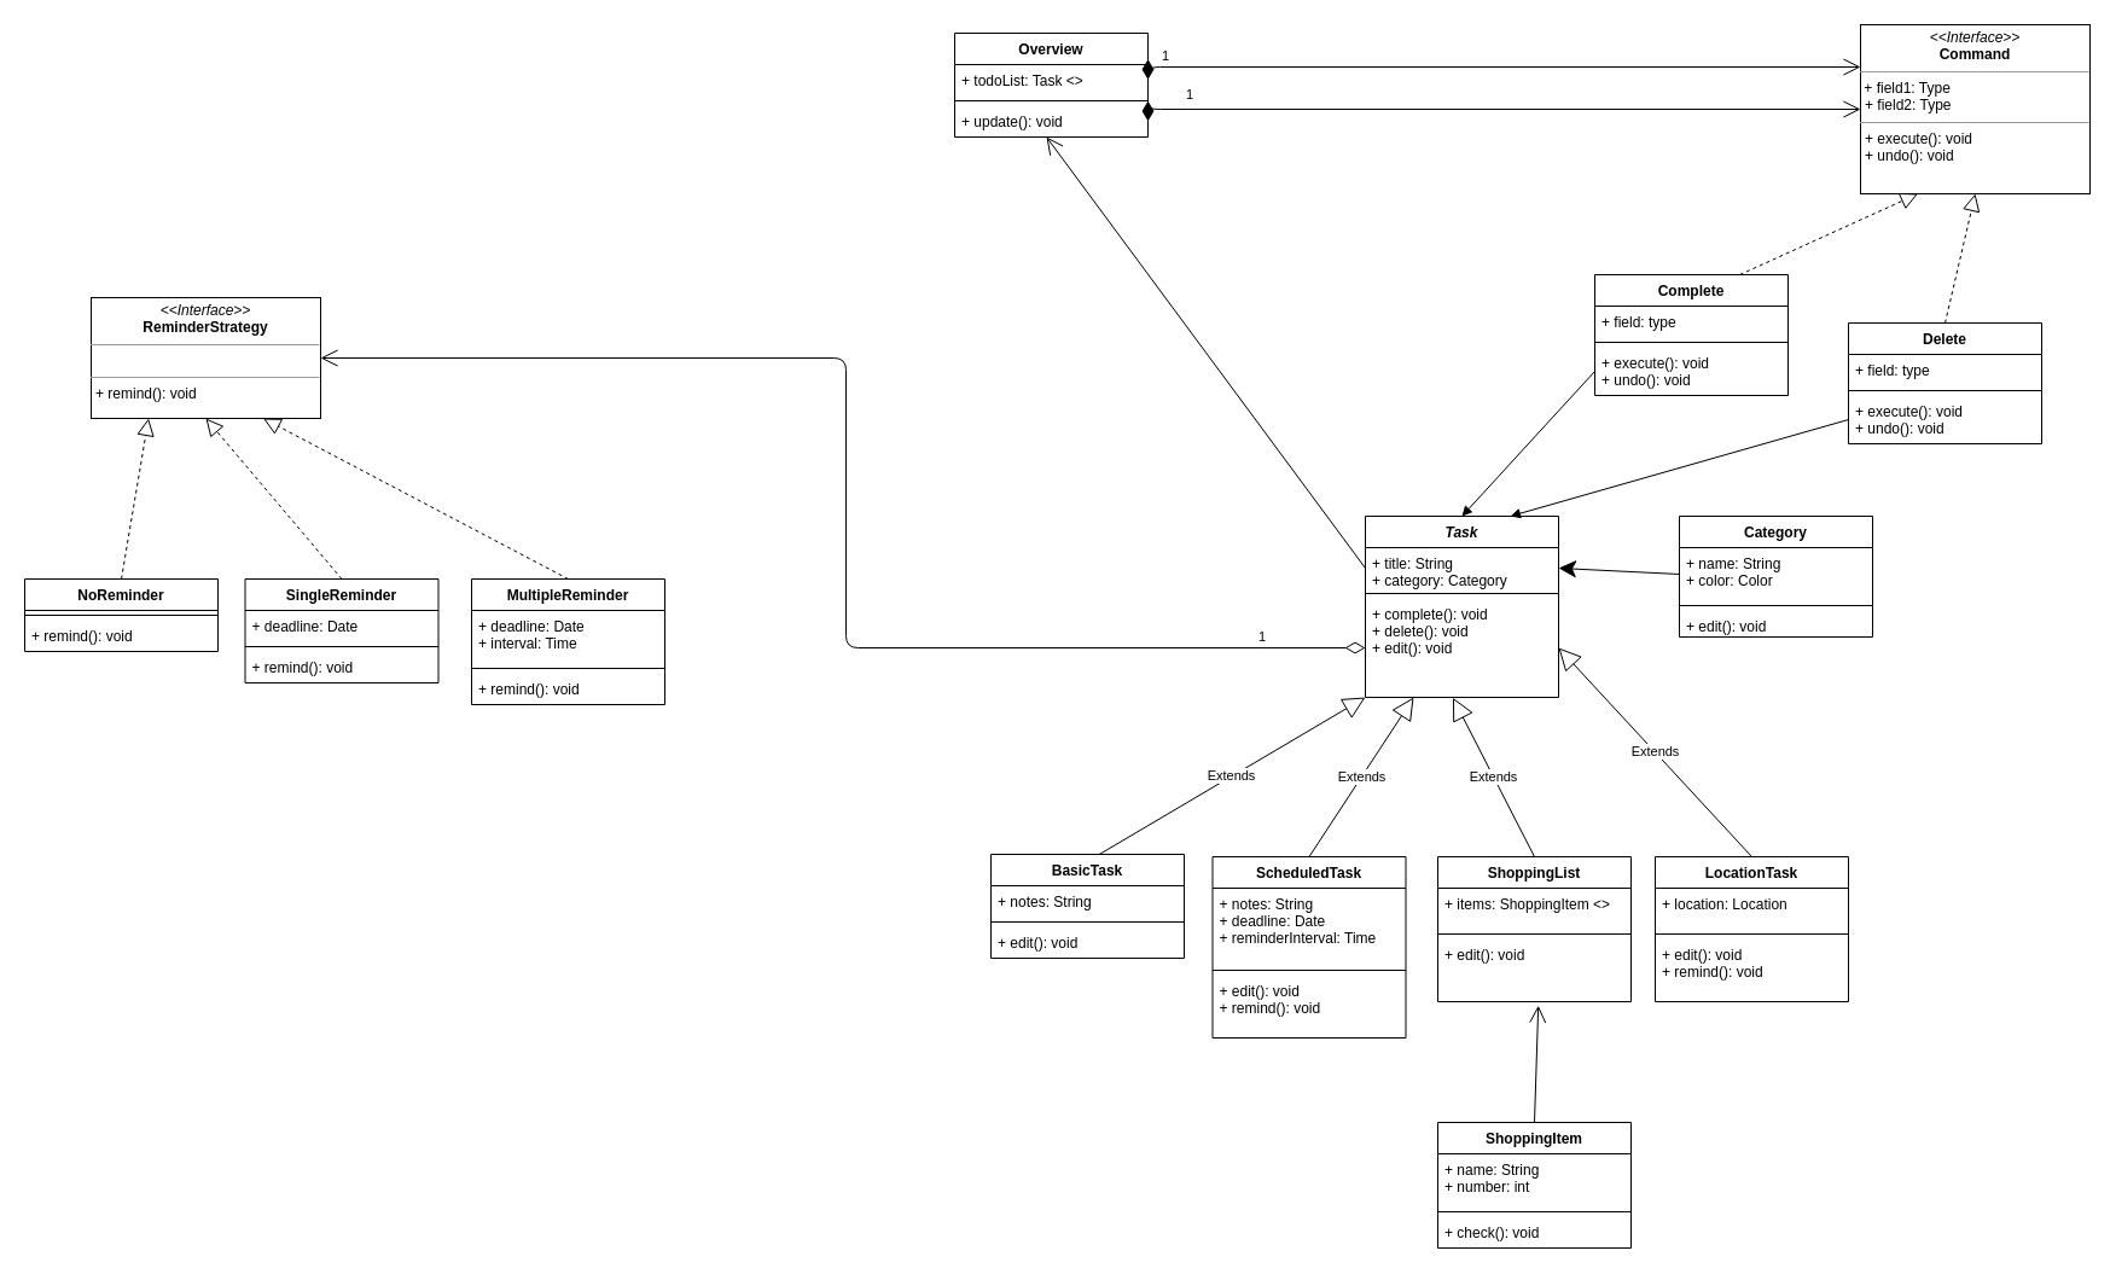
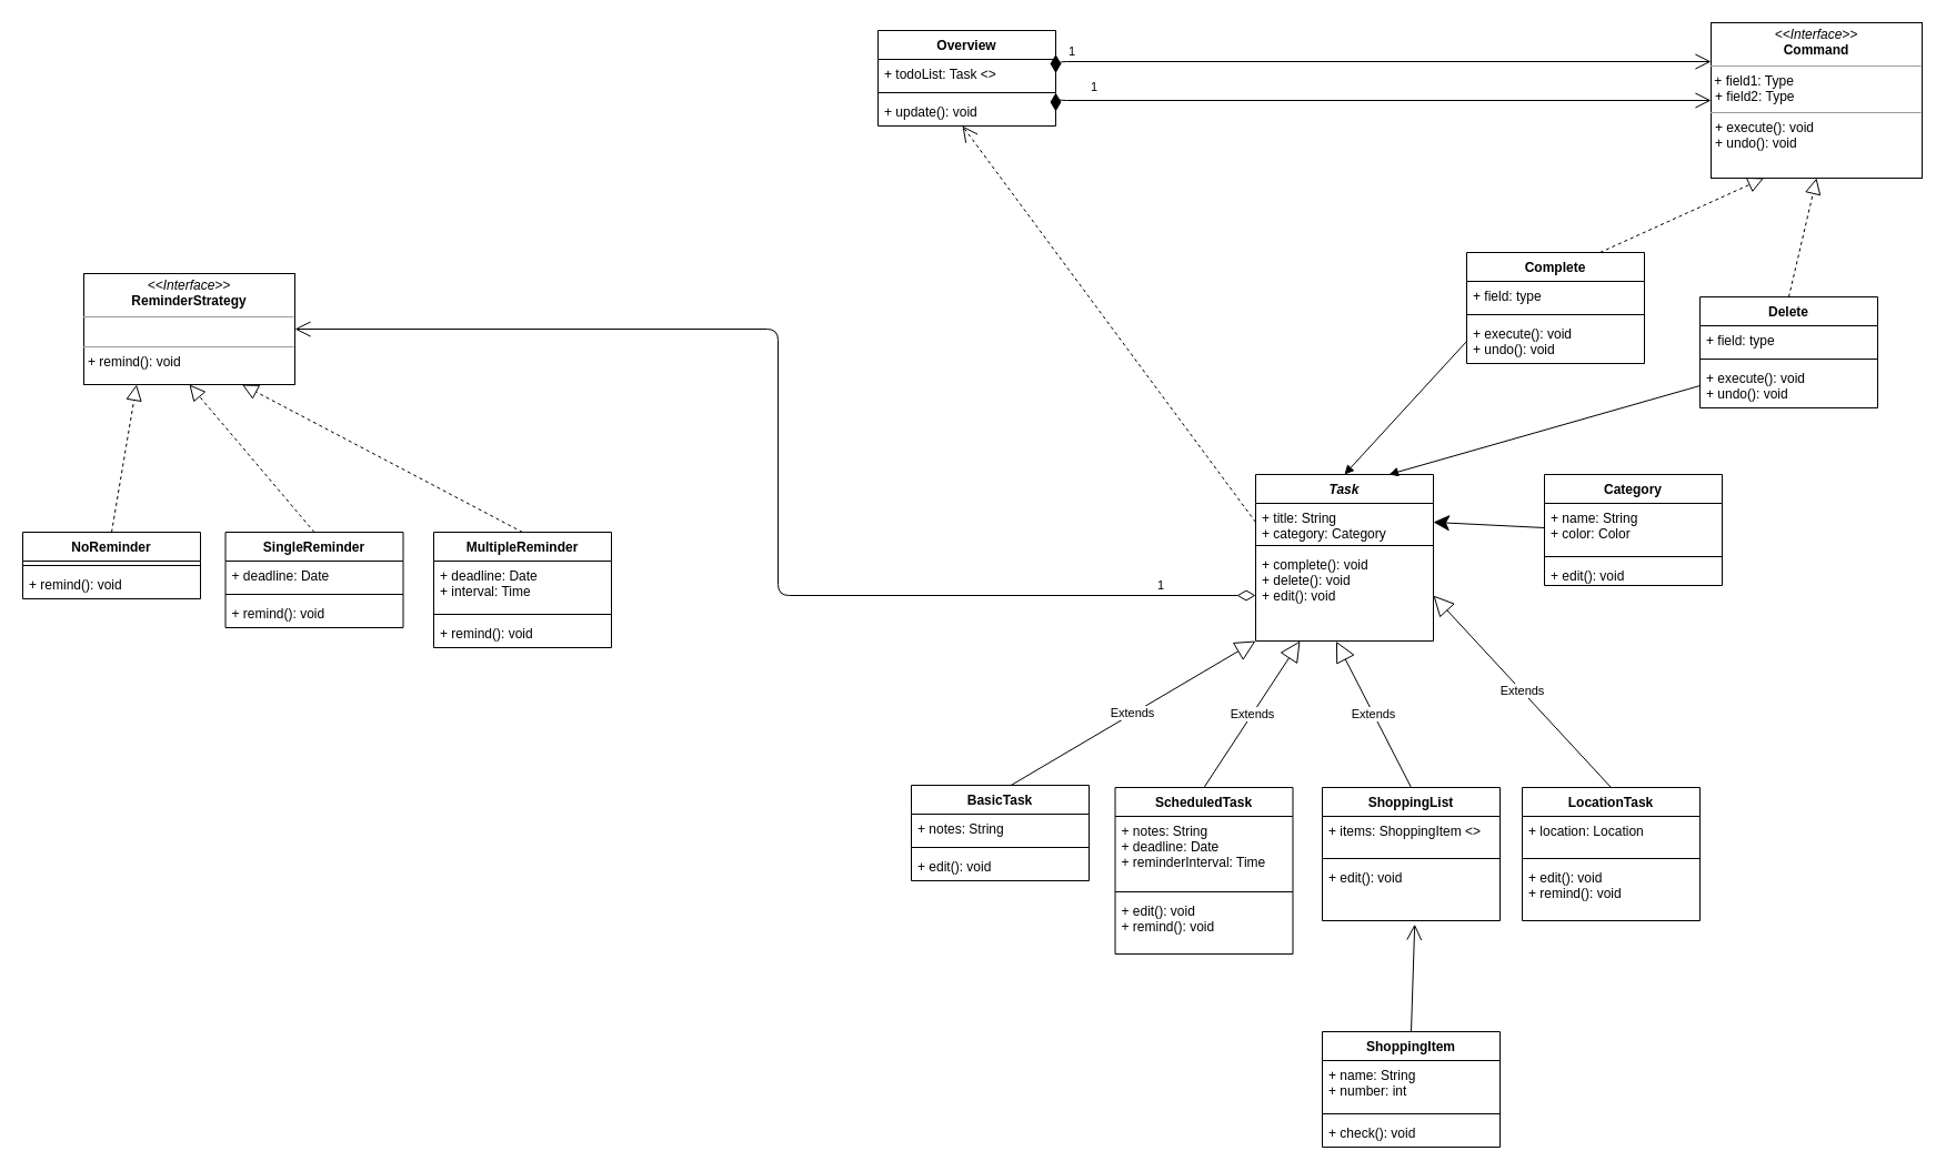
- <mxCell id="7" value="" style="endArrow=open;endFill=1;endSize=12;html=1;entryX=0.475;entryY=1;entryDx=0;entryDy=0;exitX=0;exitY=0.5;exitDx=0;exitDy=0;entryPerimeter=0;" edge="1" parent="1" source="50" target="27"><mxGeometry width="160" relative="1" as="geometry"><mxPoint x="1110" y="249" as="sourcePoint" /><mxPoint x="1020" y="299" as="targetPoint" /></mxGeometry></mxCell>
+ <mxCell id="7" value="" style="endArrow=open;endFill=1;endSize=12;html=1;entryX=0.475;entryY=1;entryDx=0;entryDy=0;exitX=0;exitY=0.5;exitDx=0;exitDy=0;entryPerimeter=0;dashed=1;" edge="1" parent="1" source="50" target="27"><mxGeometry width="160" relative="1" as="geometry"><mxPoint x="1110" y="249" as="sourcePoint" /><mxPoint x="1020" y="299" as="targetPoint" /></mxGeometry></mxCell>
